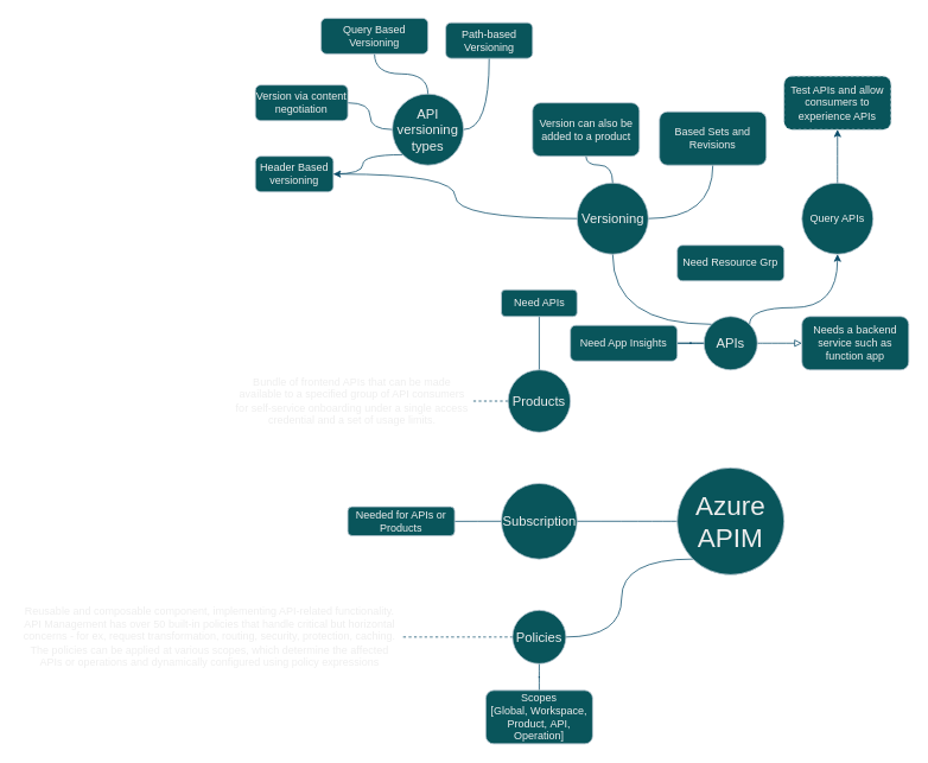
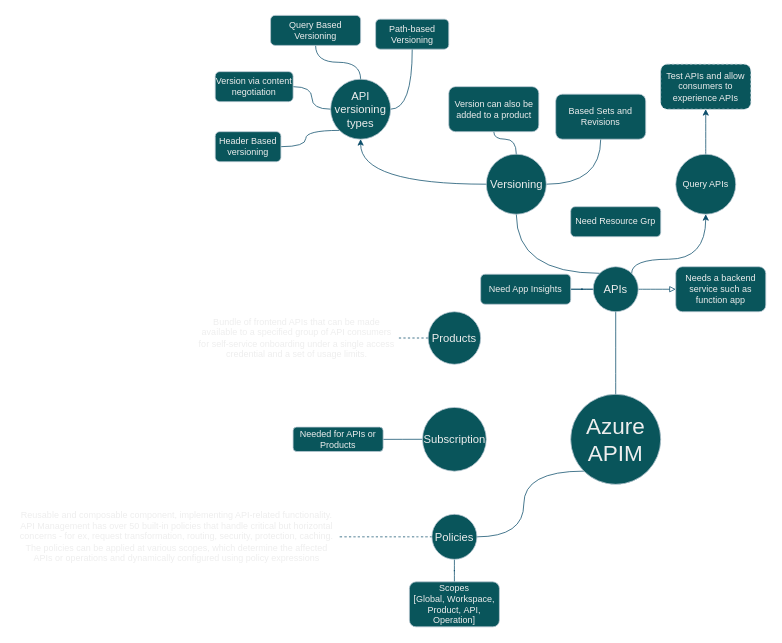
- <mxCell id="34" value="" style="edgeStyle=orthogonalEdgeStyle;rounded=0;orthogonalLoop=1;jettySize=auto;html=1;strokeColor=#0B4D6A;curved=1;" edge="1" parent="1" source="35" target="37"><mxGeometry relative="1" as="geometry" /></mxCell>
+ <mxCell id="34" value="" style="edgeStyle=orthogonalEdgeStyle;rounded=0;orthogonalLoop=1;jettySize=auto;html=1;strokeColor=#0B4D6A;curved=1;" edge="1" parent="1" source="35" target="45"><mxGeometry relative="1" as="geometry" /></mxCell>
- <mxCell id="19" value="Need APIs" style="whiteSpace=wrap;html=1;rounded=1;labelBackgroundColor=none;fillColor=#09555B;strokeColor=#BAC8D3;fontColor=#EEEEEE;" parent="1" vertex="1"><mxGeometry x="562.5" y="325" width="85" height="30" as="geometry" /></mxCell>
- <mxCell id="16" value="" style="edgeStyle=orthogonalEdgeStyle;rounded=1;orthogonalLoop=1;jettySize=auto;html=1;endArrow=none;endFill=0;labelBackgroundColor=none;strokeColor=#0B4D6A;fontColor=default;" parent="1" source="17" target="19" edge="1"><mxGeometry relative="1" as="geometry" /></mxCell>
+ <mxCell id="2" value="" style="edgeStyle=orthogonalEdgeStyle;rounded=1;orthogonalLoop=1;jettySize=auto;html=1;curved=1;endArrow=none;endFill=0;labelBackgroundColor=none;strokeColor=#0B4D6A;fontColor=default;" parent="1" source="5" target="11" edge="1"><mxGeometry relative="1" as="geometry" /></mxCell>
- <mxCell id="3" value="" style="edgeStyle=orthogonalEdgeStyle;rounded=1;orthogonalLoop=1;jettySize=auto;html=1;startArrow=none;startFill=0;endArrow=none;endFill=0;curved=1;labelBackgroundColor=none;strokeColor=#0B4D6A;fontColor=default;" parent="1" source="5" target="21" edge="1"><mxGeometry relative="1" as="geometry" /></mxCell>
